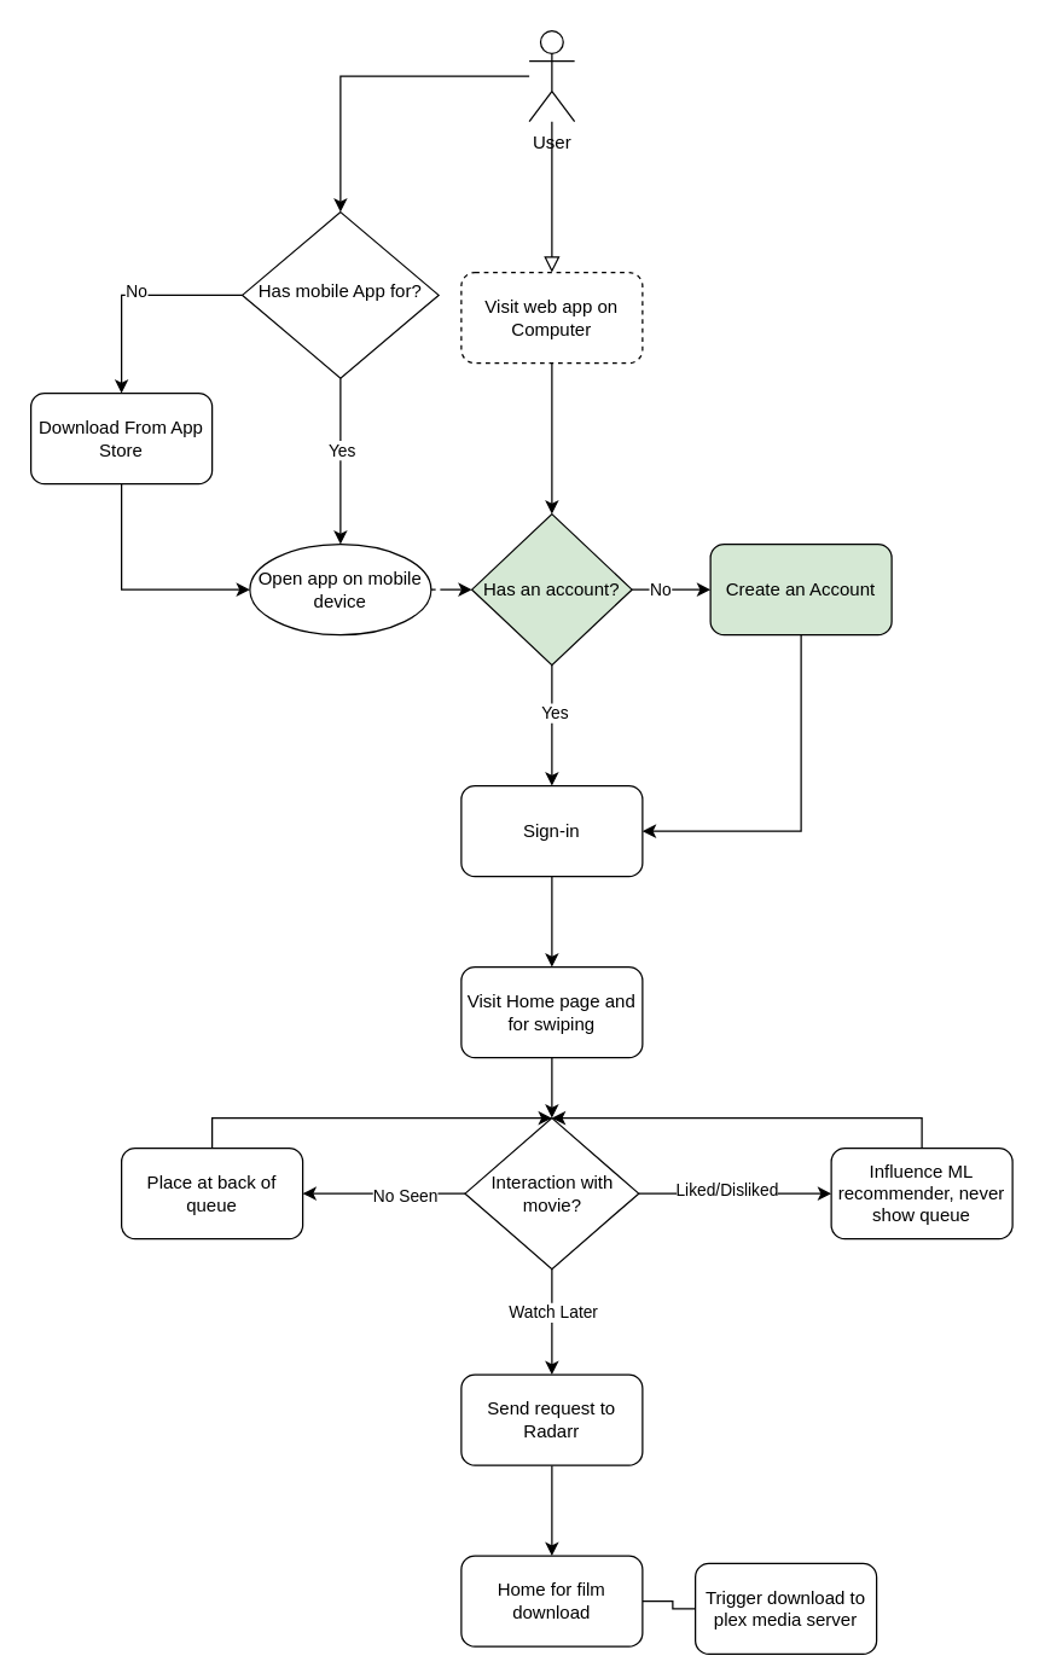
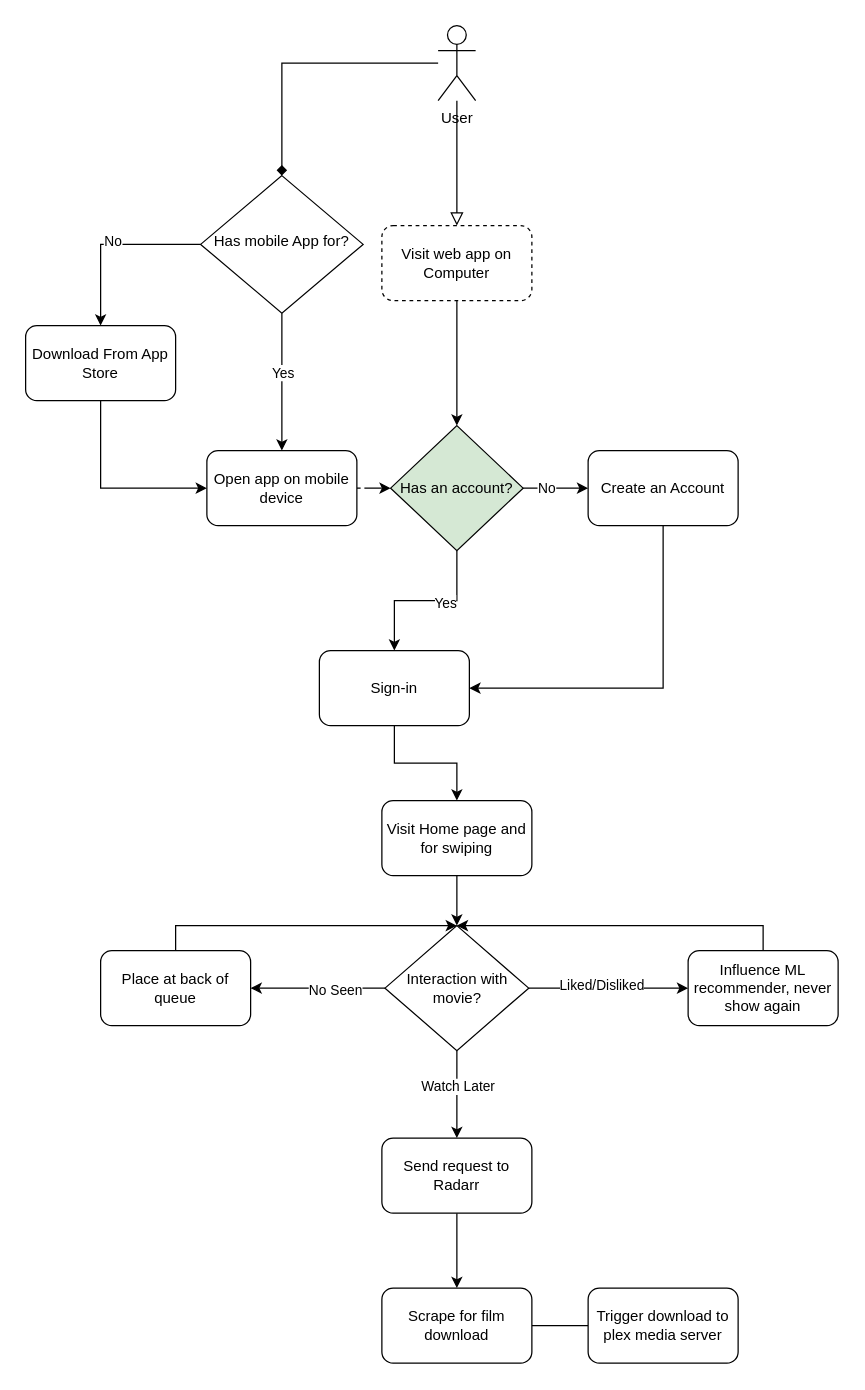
- <mxCell id="8" style="edgeStyle=orthogonalEdgeStyle;rounded=0;orthogonalLoop=1;jettySize=auto;html=1;" edge="1" parent="1" source="9" target="7"><mxGeometry relative="1" as="geometry" /></mxCell>
+ <mxCell id="8" style="edgeStyle=orthogonalEdgeStyle;rounded=0;orthogonalLoop=1;jettySize=auto;html=1;endArrow=diamond;" edge="1" parent="1" source="9" target="7"><mxGeometry relative="1" as="geometry" /></mxCell>
- <mxCell id="13" value="Open app on mobile device" style="ellipse;whiteSpace=wrap;html=1;" vertex="1" parent="1"><mxGeometry x="165" y="360" width="120" height="60" as="geometry" /></mxCell>
+ <mxCell id="13" value="Open app on mobile device" style="rounded=1;whiteSpace=wrap;html=1;" vertex="1" parent="1"><mxGeometry x="165" y="360" width="120" height="60" as="geometry" /></mxCell>
- <mxCell id="24" value="Create an Account" style="rounded=1;whiteSpace=wrap;html=1;fillColor=#d5e8d4;" vertex="1" parent="1"><mxGeometry x="470" y="360" width="120" height="60" as="geometry" /></mxCell>
+ <mxCell id="24" value="Create an Account" style="rounded=1;whiteSpace=wrap;html=1;" vertex="1" parent="1"><mxGeometry x="470" y="360" width="120" height="60" as="geometry" /></mxCell>
- <mxCell id="22" value="Sign-in" style="rounded=1;whiteSpace=wrap;html=1;" vertex="1" parent="1"><mxGeometry x="305" y="520" width="120" height="60" as="geometry" /></mxCell>
+ <mxCell id="22" value="Sign-in" style="rounded=1;whiteSpace=wrap;html=1;" vertex="1" parent="1"><mxGeometry x="255" y="520" width="120" height="60" as="geometry" /></mxCell>
- <mxCell id="34" value="Influence ML recommender, never show queue" style="rounded=1;whiteSpace=wrap;html=1;" vertex="1" parent="1"><mxGeometry x="550" y="760" width="120" height="60" as="geometry" /></mxCell>
+ <mxCell id="34" value="Influence ML recommender, never show again" style="rounded=1;whiteSpace=wrap;html=1;" vertex="1" parent="1"><mxGeometry x="550" y="760" width="120" height="60" as="geometry" /></mxCell>
- <mxCell id="41" value="Home for film download" style="rounded=1;whiteSpace=wrap;html=1;" vertex="1" parent="1"><mxGeometry x="305" y="1030" width="120" height="60" as="geometry" /></mxCell>
+ <mxCell id="41" value="Scrape for film download" style="rounded=1;whiteSpace=wrap;html=1;" vertex="1" parent="1"><mxGeometry x="305" y="1030" width="120" height="60" as="geometry" /></mxCell>
- <mxCell id="42" value="Trigger download to plex media server" style="rounded=1;whiteSpace=wrap;html=1;" vertex="1" parent="1"><mxGeometry x="460" y="1035" width="120" height="60" as="geometry" /></mxCell>
+ <mxCell id="42" value="Trigger download to plex media server" style="rounded=1;whiteSpace=wrap;html=1;" vertex="1" parent="1"><mxGeometry x="470" y="1030" width="120" height="60" as="geometry" /></mxCell>
